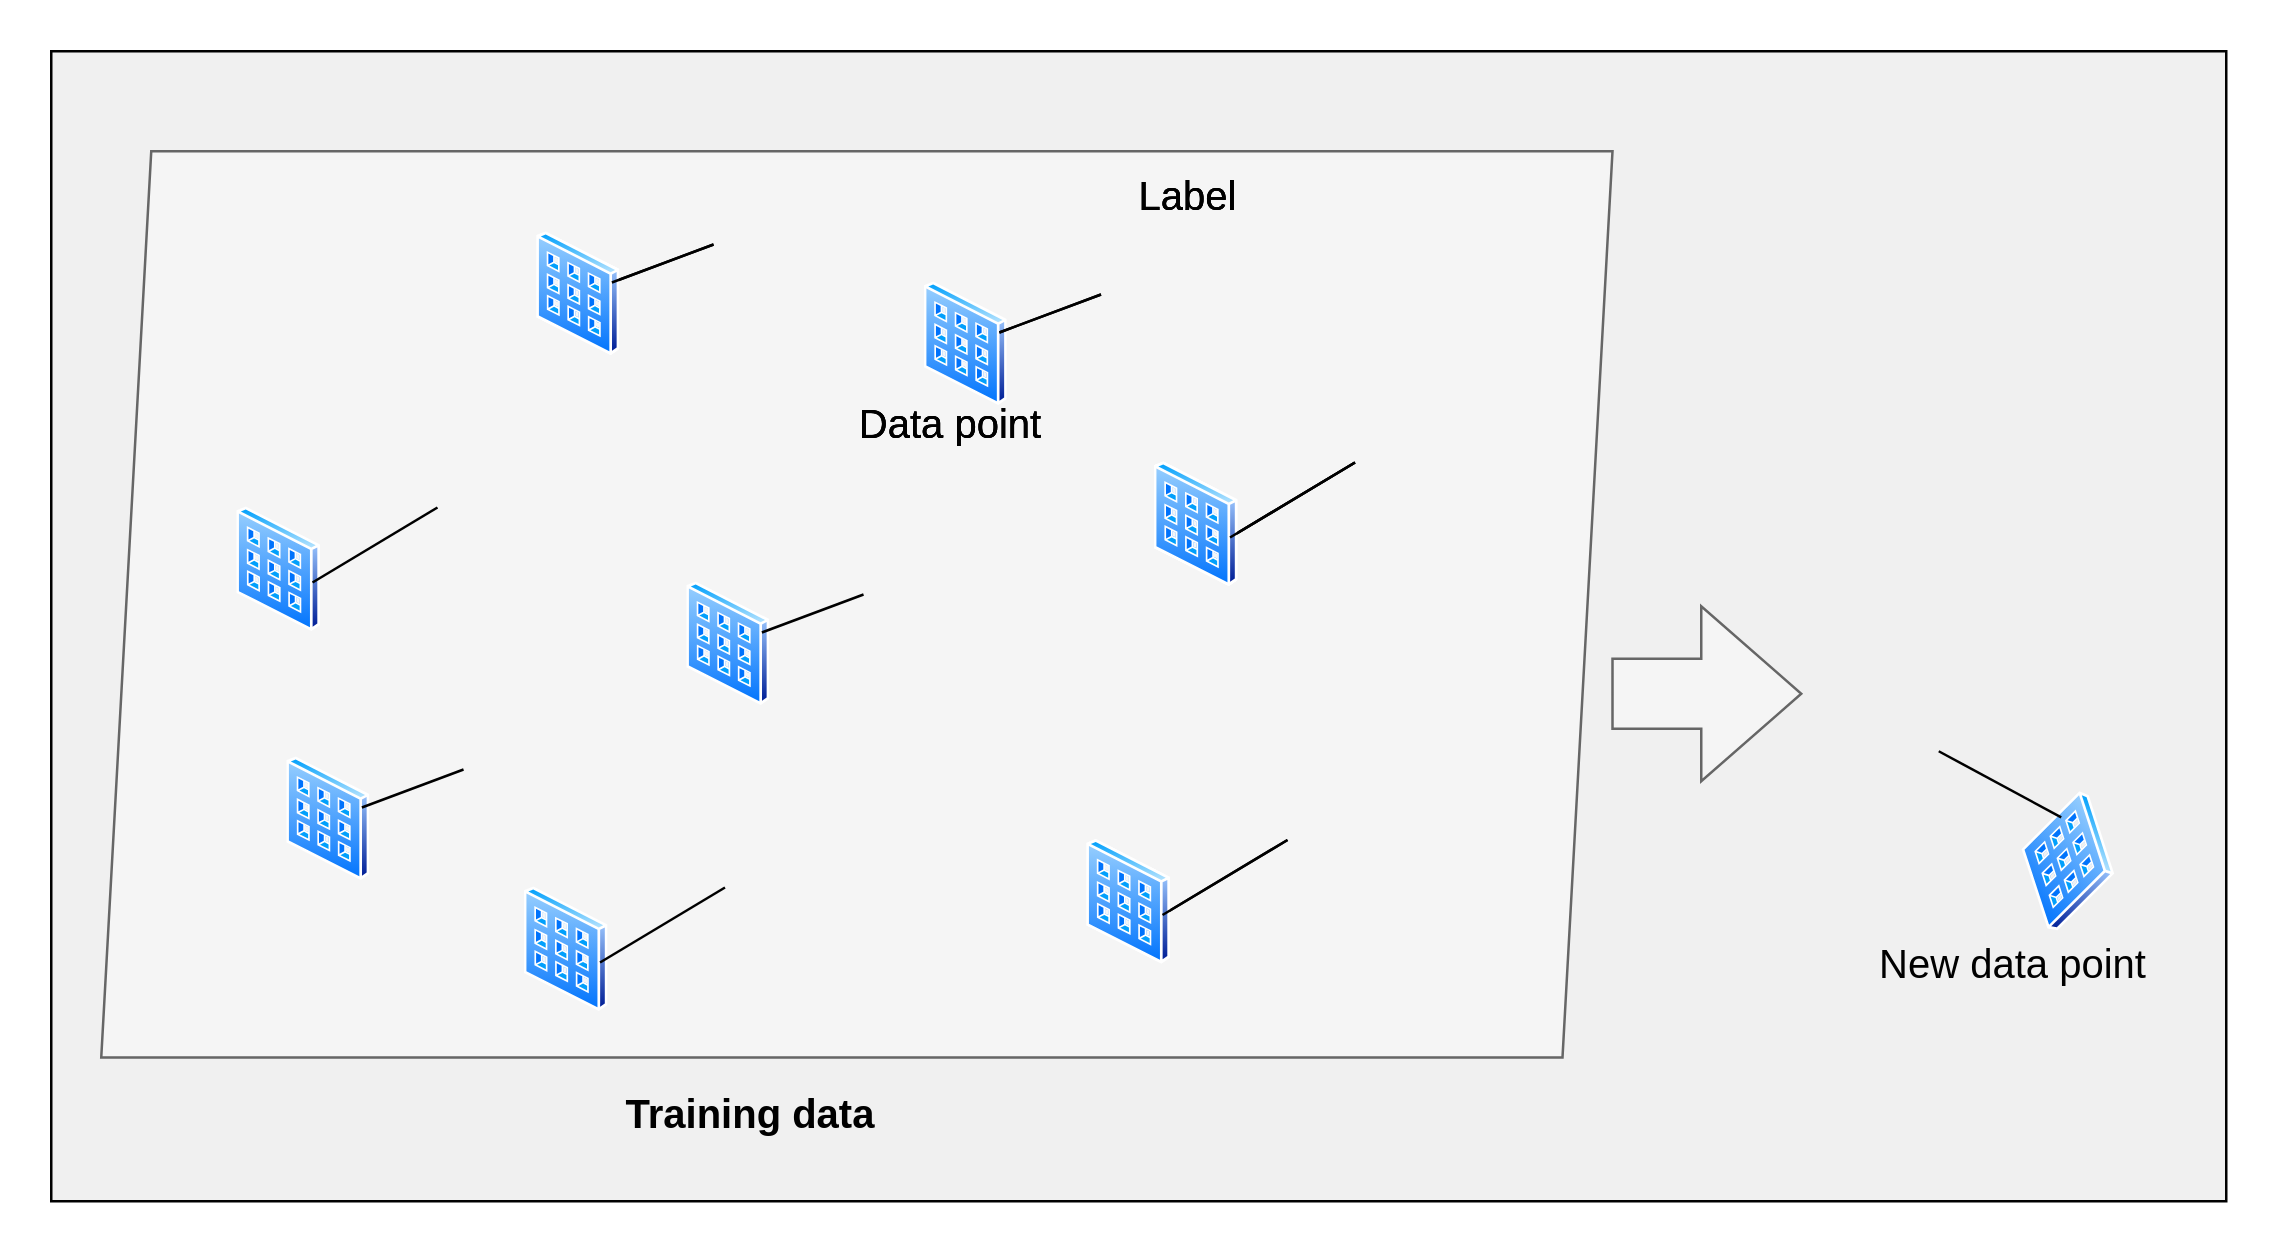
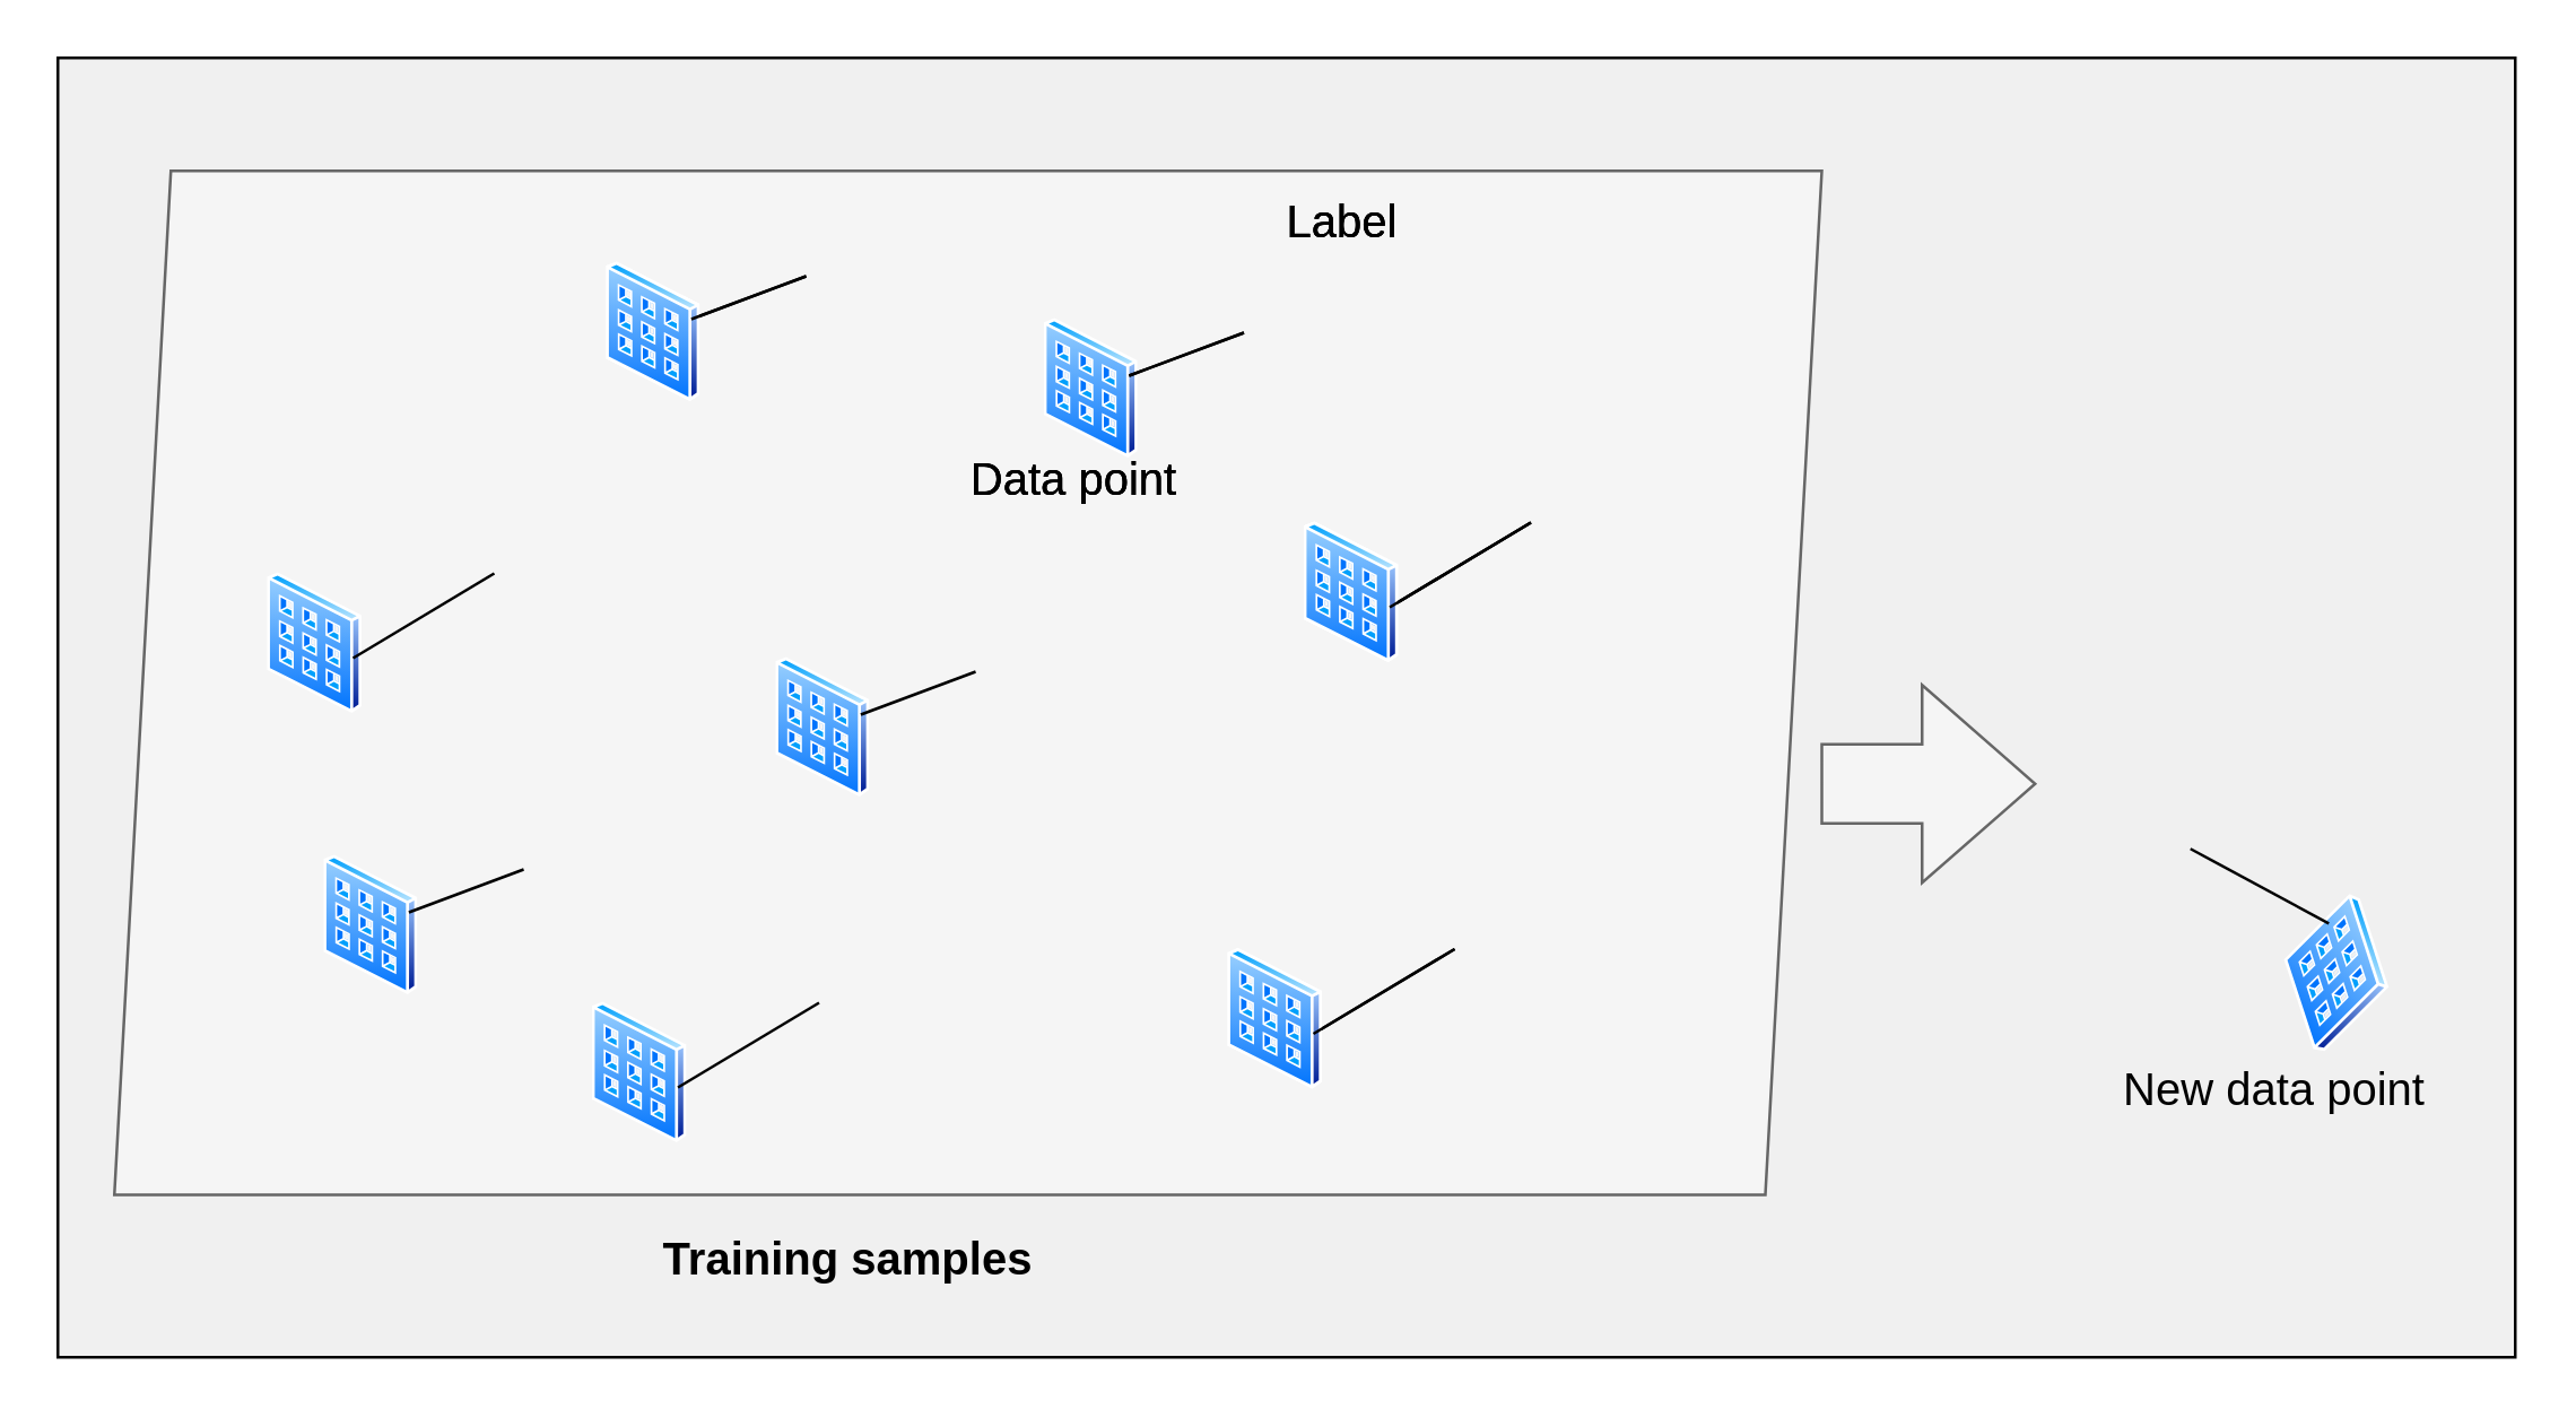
- <mxCell id="64" value="&lt;b&gt;Training data&lt;/b&gt;" style="text;html=1;strokeColor=none;fillColor=none;align=center;verticalAlign=middle;whiteSpace=wrap;rounded=0;fontSize=16;" parent="1" vertex="1"><mxGeometry x="210" y="430" width="180" height="30" as="geometry" /></mxCell>
+ <mxCell id="64" value="&lt;b&gt;Training samples&lt;/b&gt;" style="text;html=1;strokeColor=none;fillColor=none;align=center;verticalAlign=middle;whiteSpace=wrap;rounded=0;fontSize=16;" parent="1" vertex="1"><mxGeometry x="210" y="430" width="180" height="30" as="geometry" /></mxCell>
